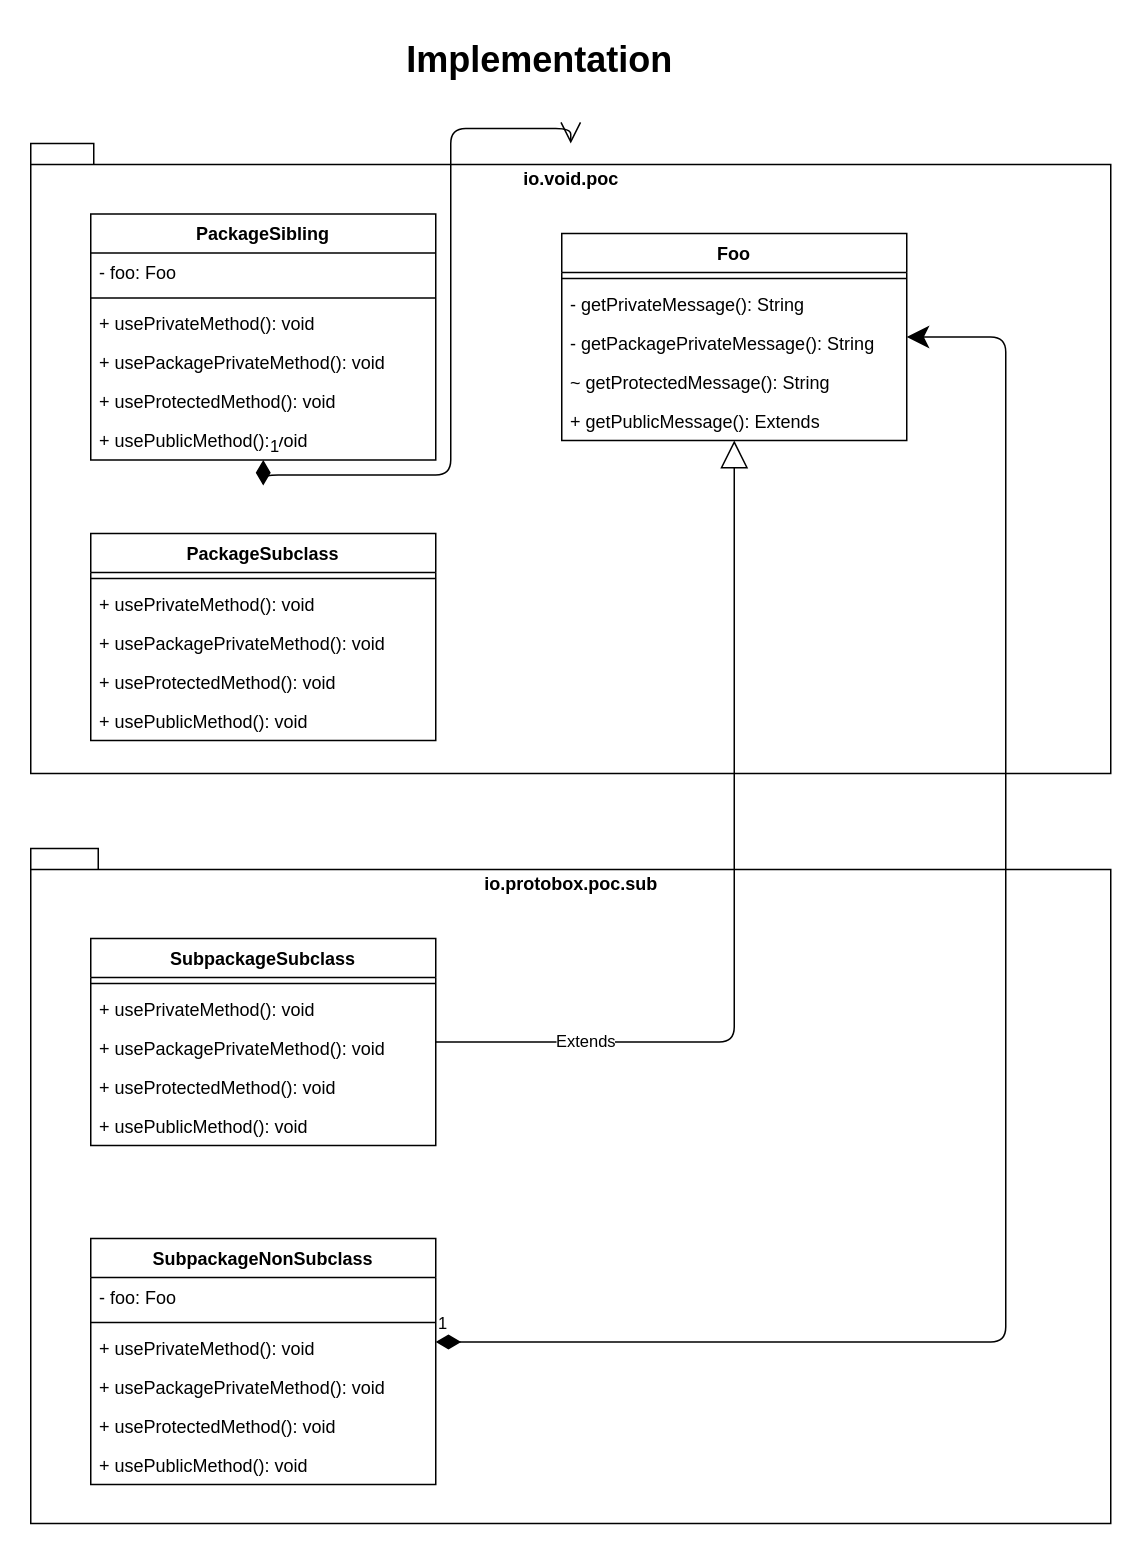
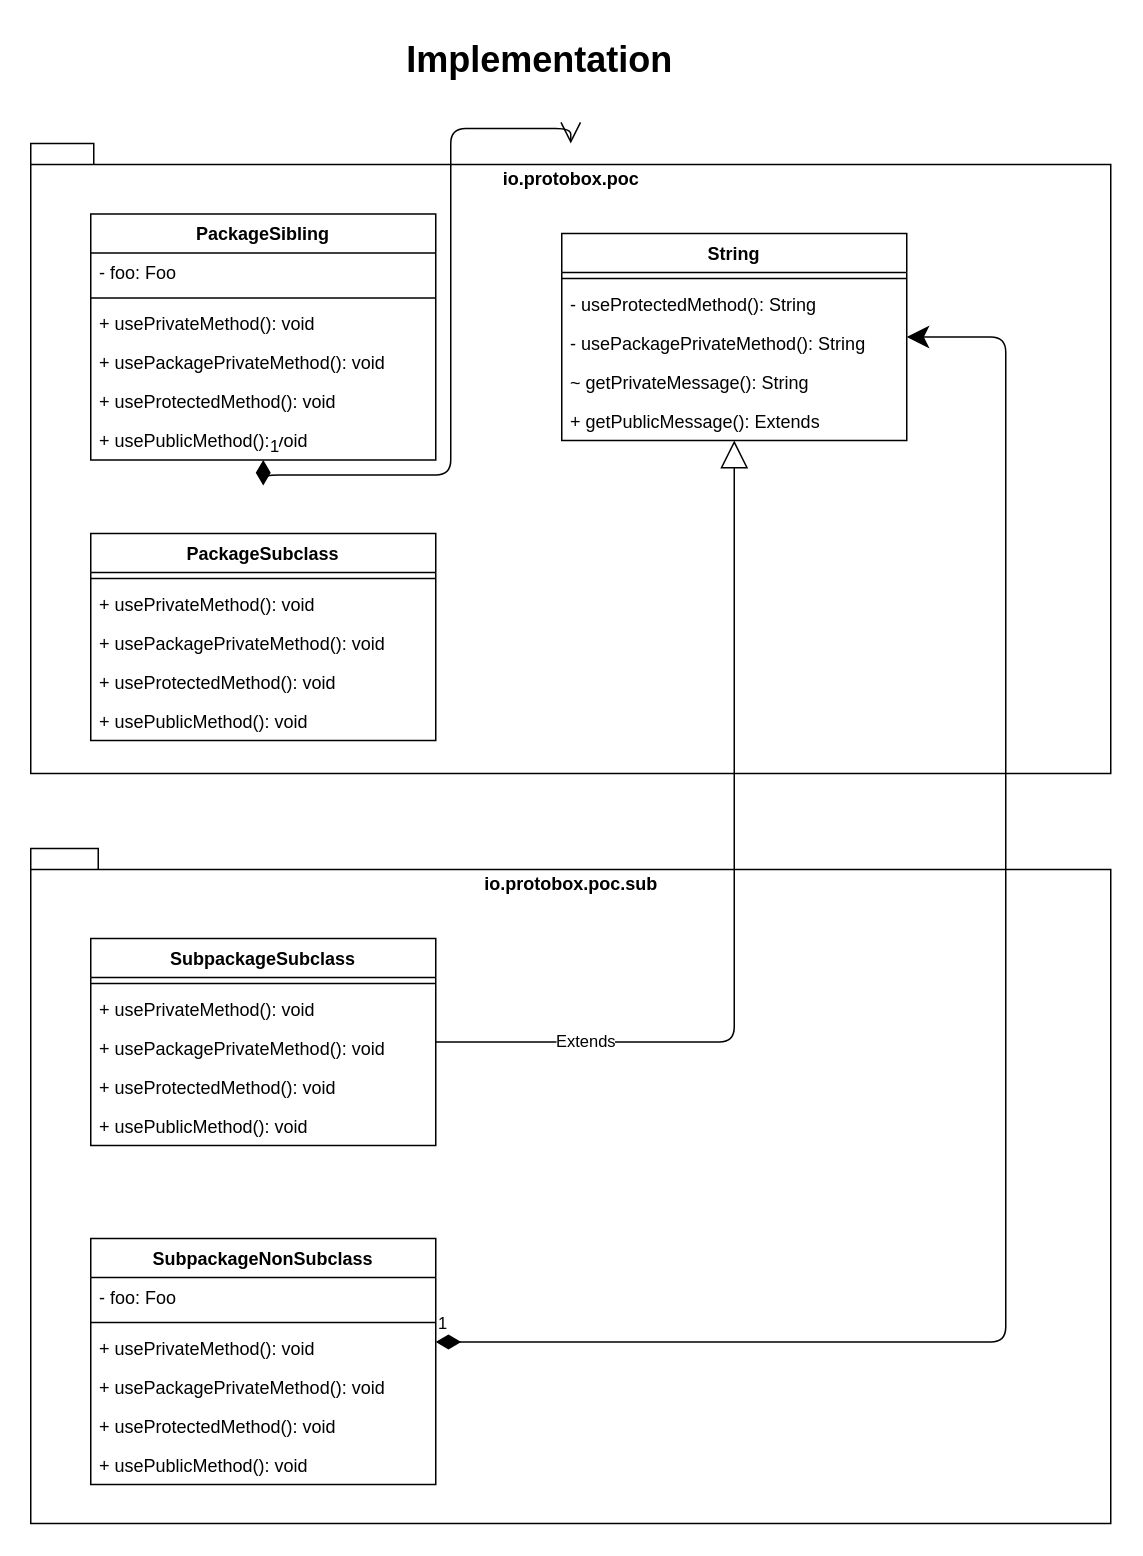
- <mxCell id="2" value="io.void.poc" style="shape=folder;fontStyle=1;spacingTop=10;tabWidth=40;tabHeight=14;tabPosition=left;html=1;verticalAlign=top;" vertex="1" parent="1"><mxGeometry x="20" y="95" width="720" height="420" as="geometry" /></mxCell>
+ <mxCell id="2" value="io.protobox.poc" style="shape=folder;fontStyle=1;spacingTop=10;tabWidth=40;tabHeight=14;tabPosition=left;html=1;verticalAlign=top;" vertex="1" parent="1"><mxGeometry x="20" y="95" width="720" height="420" as="geometry" /></mxCell>
- <mxCell id="3" value="Foo" style="swimlane;fontStyle=1;align=center;verticalAlign=top;childLayout=stackLayout;horizontal=1;startSize=26;horizontalStack=0;resizeParent=1;resizeParentMax=0;resizeLast=0;collapsible=1;marginBottom=0;" vertex="1" parent="1"><mxGeometry x="374" y="155" width="230" height="138" as="geometry" /></mxCell>
+ <mxCell id="3" value="String" style="swimlane;fontStyle=1;align=center;verticalAlign=top;childLayout=stackLayout;horizontal=1;startSize=26;horizontalStack=0;resizeParent=1;resizeParentMax=0;resizeLast=0;collapsible=1;marginBottom=0;" vertex="1" parent="1"><mxGeometry x="374" y="155" width="230" height="138" as="geometry" /></mxCell>
- <mxCell id="5" value="- getPrivateMessage(): String" style="text;strokeColor=none;fillColor=none;align=left;verticalAlign=top;spacingLeft=4;spacingRight=4;overflow=hidden;rotatable=0;points=[[0,0.5],[1,0.5]];portConstraint=eastwest;" vertex="1" parent="3"><mxGeometry y="34" width="230" height="26" as="geometry" /></mxCell>
+ <mxCell id="5" value="- useProtectedMethod(): String" style="text;strokeColor=none;fillColor=none;align=left;verticalAlign=top;spacingLeft=4;spacingRight=4;overflow=hidden;rotatable=0;points=[[0,0.5],[1,0.5]];portConstraint=eastwest;" vertex="1" parent="3"><mxGeometry y="34" width="230" height="26" as="geometry" /></mxCell>
- <mxCell id="6" value="- getPackagePrivateMessage(): String" style="text;strokeColor=none;fillColor=none;align=left;verticalAlign=top;spacingLeft=4;spacingRight=4;overflow=hidden;rotatable=0;points=[[0,0.5],[1,0.5]];portConstraint=eastwest;" vertex="1" parent="3"><mxGeometry y="60" width="230" height="26" as="geometry" /></mxCell>
+ <mxCell id="6" value="- usePackagePrivateMethod(): String" style="text;strokeColor=none;fillColor=none;align=left;verticalAlign=top;spacingLeft=4;spacingRight=4;overflow=hidden;rotatable=0;points=[[0,0.5],[1,0.5]];portConstraint=eastwest;" vertex="1" parent="3"><mxGeometry y="60" width="230" height="26" as="geometry" /></mxCell>
- <mxCell id="7" value="~ getProtectedMessage(): String" style="text;strokeColor=none;fillColor=none;align=left;verticalAlign=top;spacingLeft=4;spacingRight=4;overflow=hidden;rotatable=0;points=[[0,0.5],[1,0.5]];portConstraint=eastwest;" vertex="1" parent="3"><mxGeometry y="86" width="230" height="26" as="geometry" /></mxCell>
+ <mxCell id="7" value="~ getPrivateMessage(): String" style="text;strokeColor=none;fillColor=none;align=left;verticalAlign=top;spacingLeft=4;spacingRight=4;overflow=hidden;rotatable=0;points=[[0,0.5],[1,0.5]];portConstraint=eastwest;" vertex="1" parent="3"><mxGeometry y="86" width="230" height="26" as="geometry" /></mxCell>
